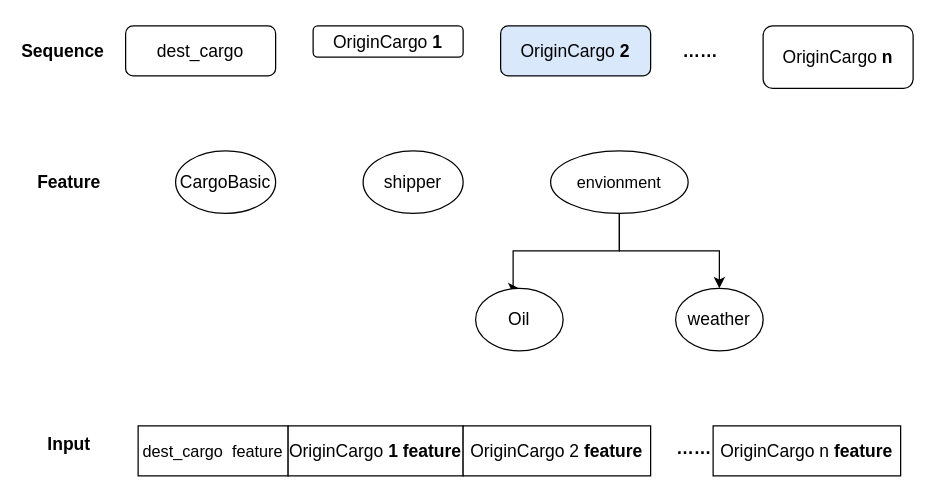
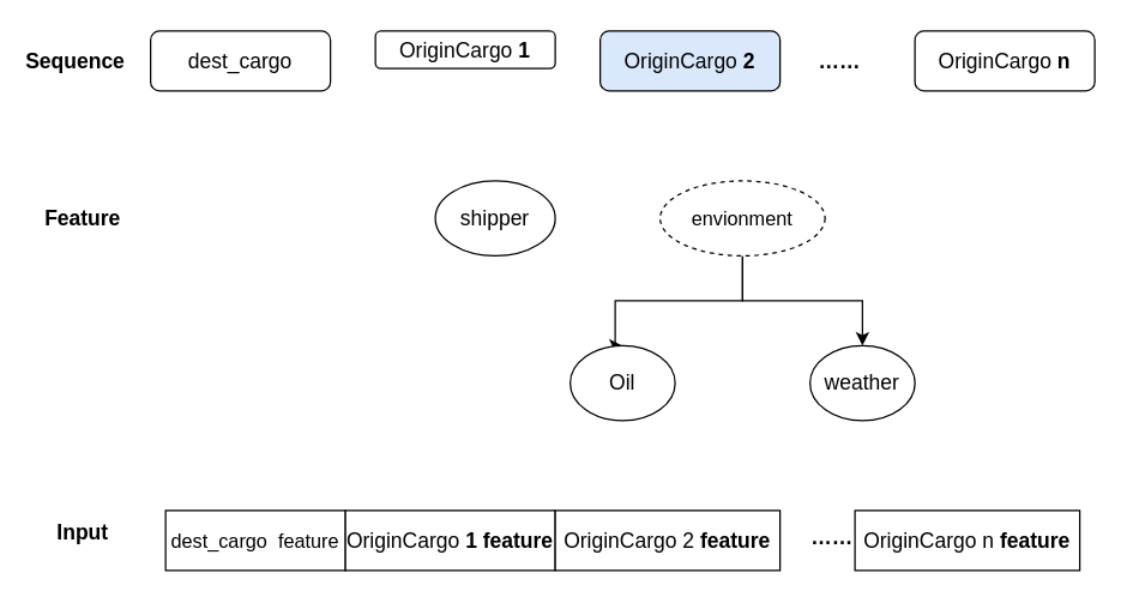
- <mxCell id="5" value="OriginCargo &lt;b style=&quot;font-size: 14px;&quot;&gt;n&lt;/b&gt;" style="rounded=1;whiteSpace=wrap;html=1;fontSize=14;glass=0;strokeWidth=1;shadow=0;" vertex="1" parent="1"><mxGeometry x="610" y="20" width="120" height="50" as="geometry" /></mxCell>
+ <mxCell id="5" value="OriginCargo &lt;b style=&quot;font-size: 14px;&quot;&gt;n&lt;/b&gt;" style="rounded=1;whiteSpace=wrap;html=1;fontSize=14;glass=0;strokeWidth=1;shadow=0;" vertex="1" parent="1"><mxGeometry x="610" y="20" width="120" height="40" as="geometry" /></mxCell>
- <mxCell id="9" value="CargoBasic" style="ellipse;whiteSpace=wrap;html=1;fillColor=default;gradientColor=none;fontSize=14;" vertex="1" parent="1"><mxGeometry x="140" y="120" width="80" height="50" as="geometry" /></mxCell>
- <mxCell id="13" value="envionment" style="ellipse;whiteSpace=wrap;html=1;fillColor=default;gradientColor=none;fontSize=13;" vertex="1" parent="1"><mxGeometry x="440" y="120" width="110" height="50" as="geometry" /></mxCell>
+ <mxCell id="13" value="envionment" style="ellipse;whiteSpace=wrap;html=1;fillColor=default;gradientColor=none;fontSize=13;dashed=1;" vertex="1" parent="1"><mxGeometry x="440" y="120" width="110" height="50" as="geometry" /></mxCell>
